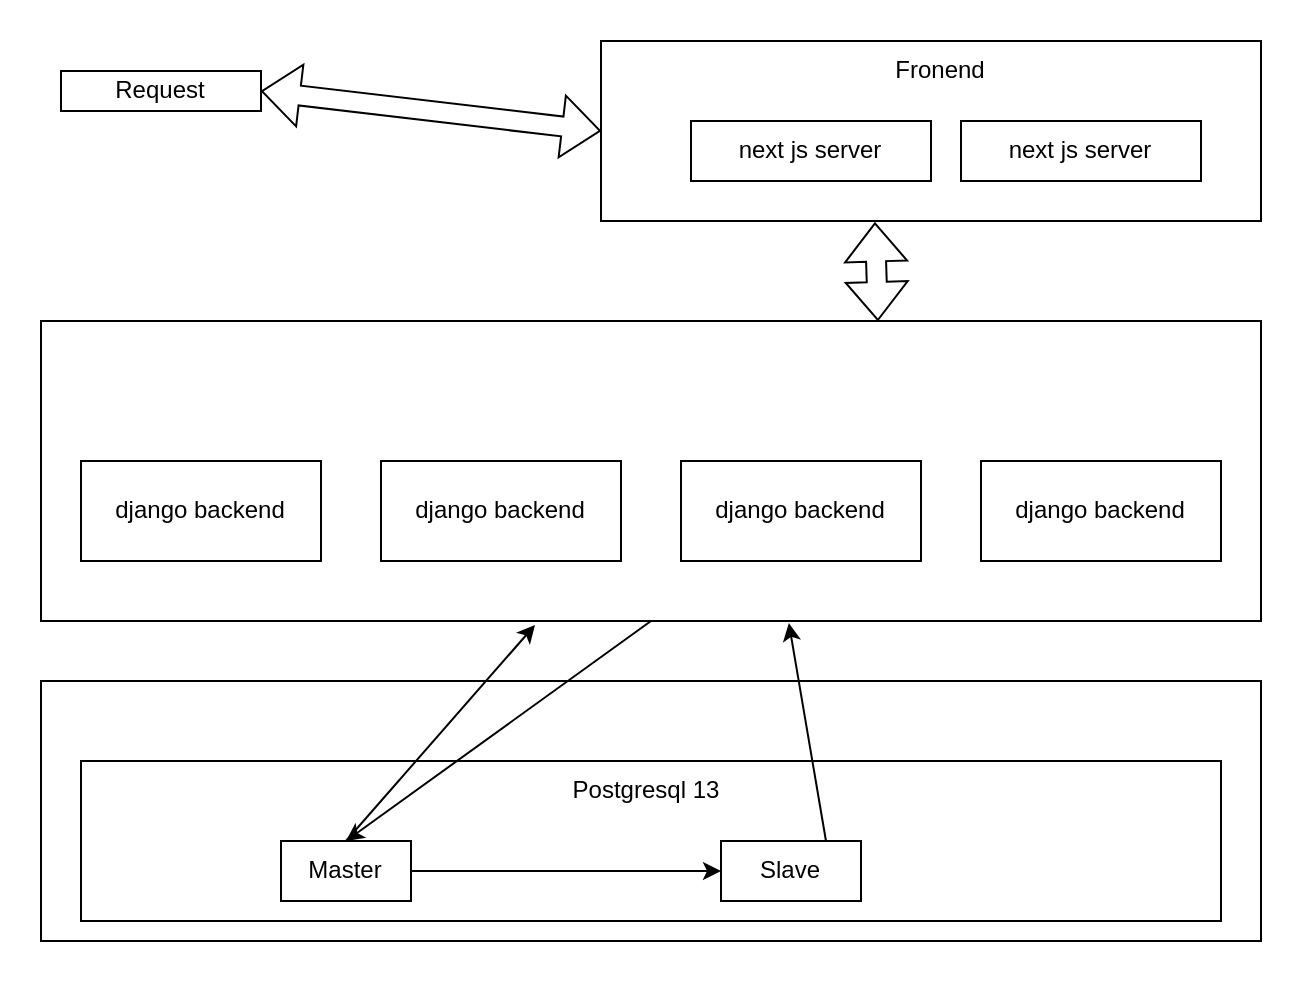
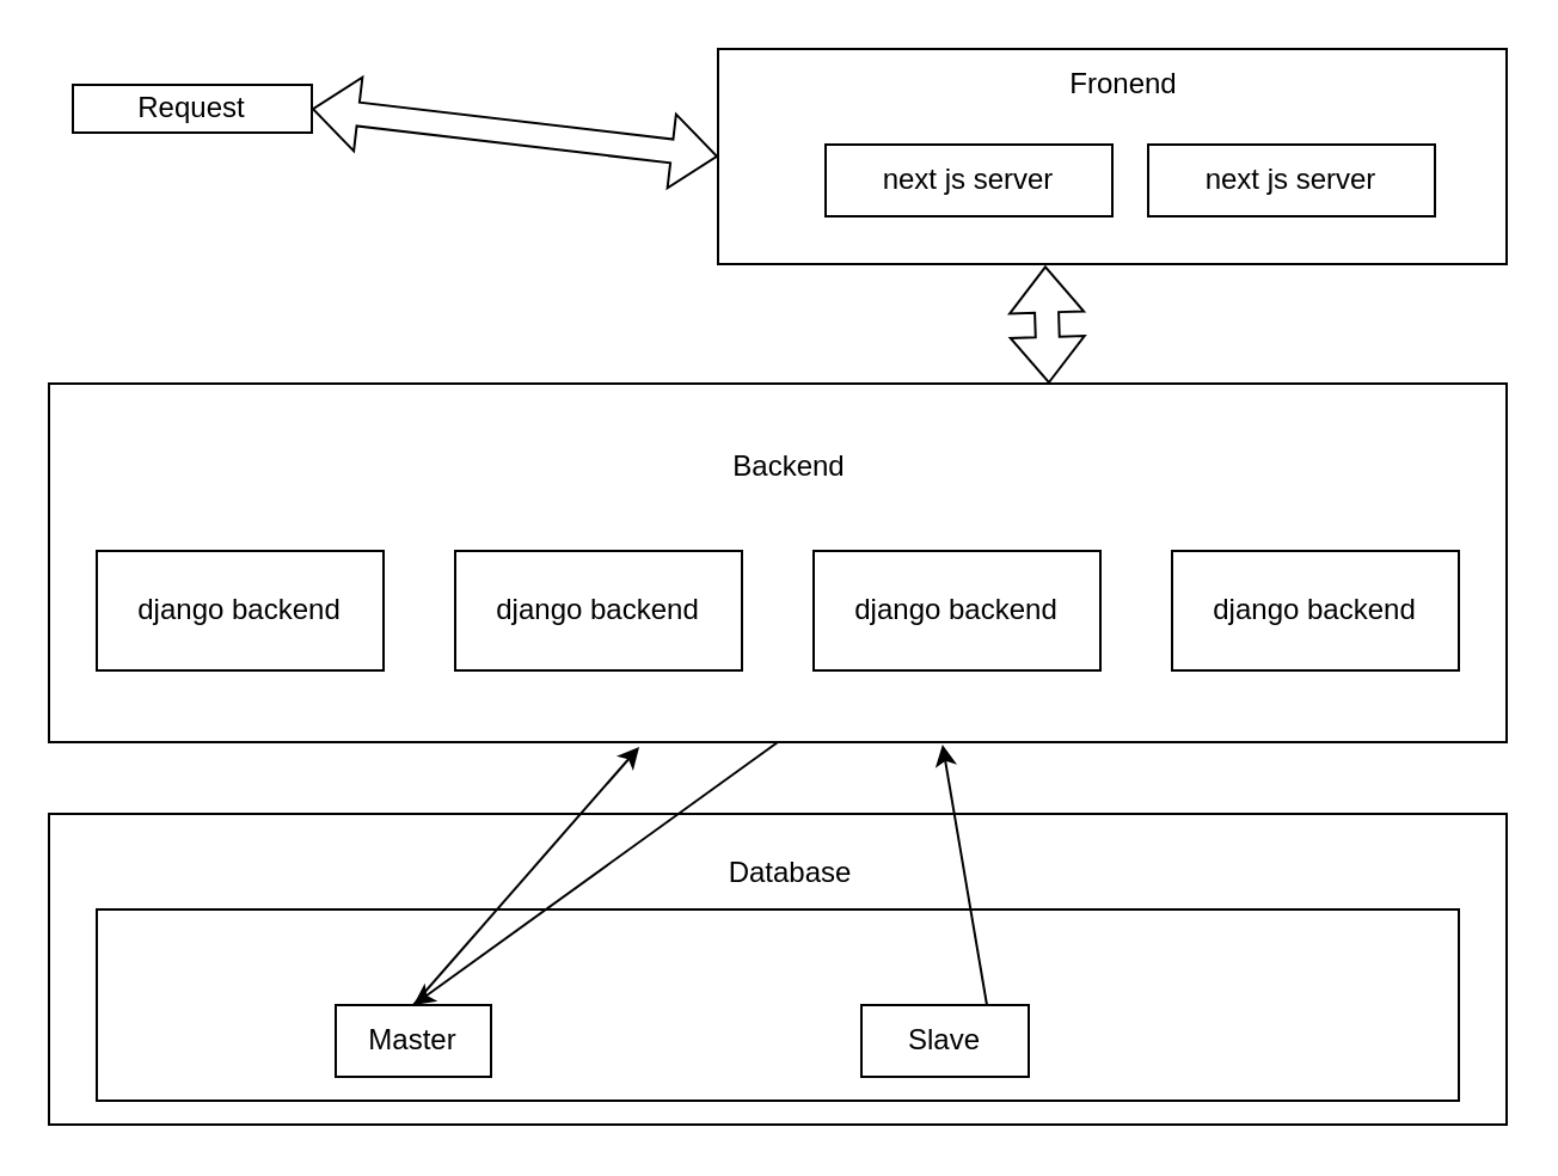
+ <mxCell id="6" value="Backend" style="text;html=1;strokeColor=none;fillColor=none;align=center;verticalAlign=middle;whiteSpace=wrap;rounded=0;" vertex="1" parent="1"><mxGeometry x="230" y="180" width="200" height="30" as="geometry" /></mxCell>
+ <mxCell id="13" value="Database" style="text;html=1;strokeColor=none;fillColor=none;align=center;verticalAlign=middle;whiteSpace=wrap;rounded=0;" vertex="1" parent="1"><mxGeometry x="282.5" y="350" width="95" height="30" as="geometry" /></mxCell>
- <mxCell id="15" value="Postgresql 13" style="text;html=1;strokeColor=none;fillColor=none;align=center;verticalAlign=middle;whiteSpace=wrap;rounded=0;" vertex="1" parent="1"><mxGeometry x="267.5" y="380" width="110" height="30" as="geometry" /></mxCell>
- <mxCell id="16" style="edgeStyle=orthogonalEdgeStyle;rounded=0;orthogonalLoop=1;jettySize=auto;html=1;" edge="1" parent="1" source="17" target="18"><mxGeometry relative="1" as="geometry" /></mxCell>
